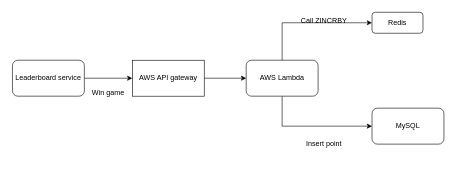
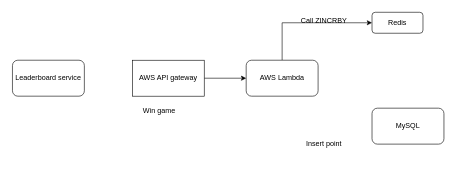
- <mxCell id="2" style="edgeStyle=orthogonalEdgeStyle;rounded=0;orthogonalLoop=1;jettySize=auto;html=1;exitX=1;exitY=0.5;exitDx=0;exitDy=0;" edge="1" parent="1" source="3" target="5"><mxGeometry relative="1" as="geometry" /></mxCell>
- <mxCell id="11" value="Win game" style="text;html=1;align=center;verticalAlign=middle;whiteSpace=wrap;rounded=0;" vertex="1" parent="1"><mxGeometry x="140" y="140" width="80" height="30" as="geometry" /></mxCell>
+ <mxCell id="11" value="Win game" style="text;html=1;align=center;verticalAlign=middle;whiteSpace=wrap;rounded=0;" vertex="1" parent="1"><mxGeometry x="225" y="170" width="80" height="30" as="geometry" /></mxCell>
- <mxCell id="7" style="edgeStyle=orthogonalEdgeStyle;rounded=0;orthogonalLoop=1;jettySize=auto;html=1;exitX=0.5;exitY=1;exitDx=0;exitDy=0;entryX=0;entryY=0.5;entryDx=0;entryDy=0;" edge="1" parent="1" source="8" target="10"><mxGeometry relative="1" as="geometry" /></mxCell>
